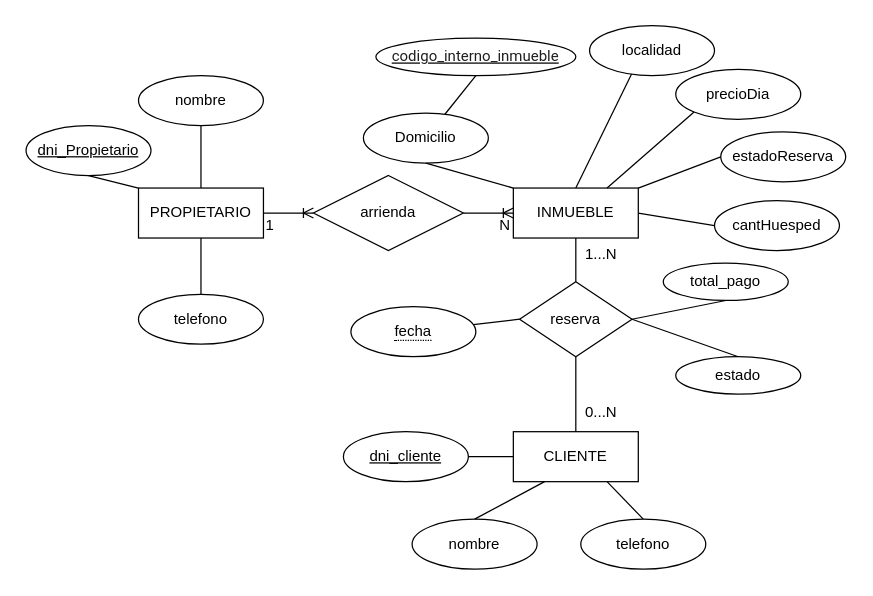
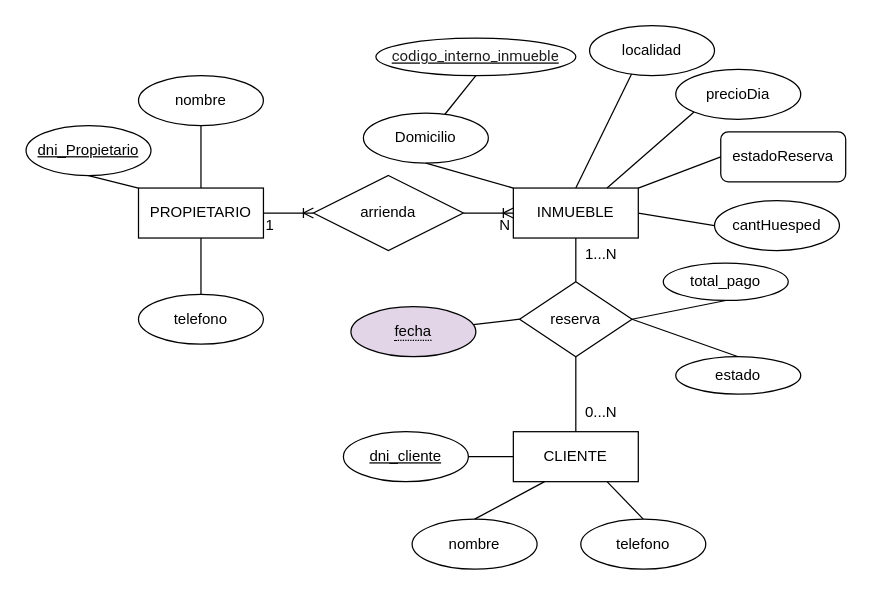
- <mxCell id="15" value="estadoReserva" style="ellipse;whiteSpace=wrap;html=1;align=center;" parent="1" vertex="1"><mxGeometry x="576" y="105" width="100" height="40" as="geometry" /></mxCell>
+ <mxCell id="15" value="estadoReserva" style="whiteSpace=wrap;html=1;align=center;rounded=1;" parent="1" vertex="1"><mxGeometry x="576" y="105" width="100" height="40" as="geometry" /></mxCell>
- <mxCell id="46" value="&lt;span style=&quot;border-bottom: 1px dotted&quot;&gt;fecha&lt;/span&gt;" style="ellipse;whiteSpace=wrap;html=1;align=center;" vertex="1" parent="1"><mxGeometry x="280" y="245" width="100" height="40" as="geometry" /></mxCell>
+ <mxCell id="46" value="&lt;span style=&quot;border-bottom: 1px dotted&quot;&gt;fecha&lt;/span&gt;" style="ellipse;whiteSpace=wrap;html=1;align=center;fillColor=#e1d5e7;" vertex="1" parent="1"><mxGeometry x="280" y="245" width="100" height="40" as="geometry" /></mxCell>
